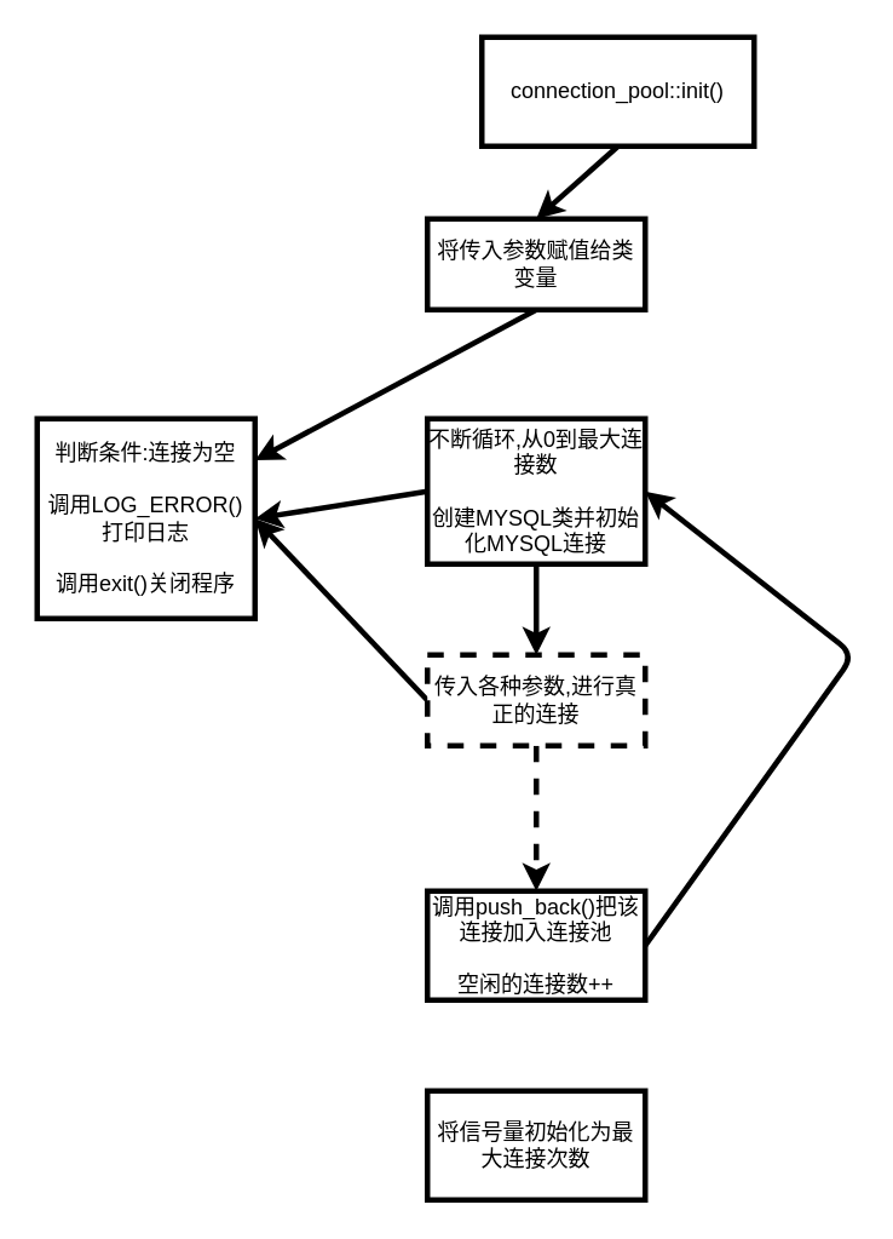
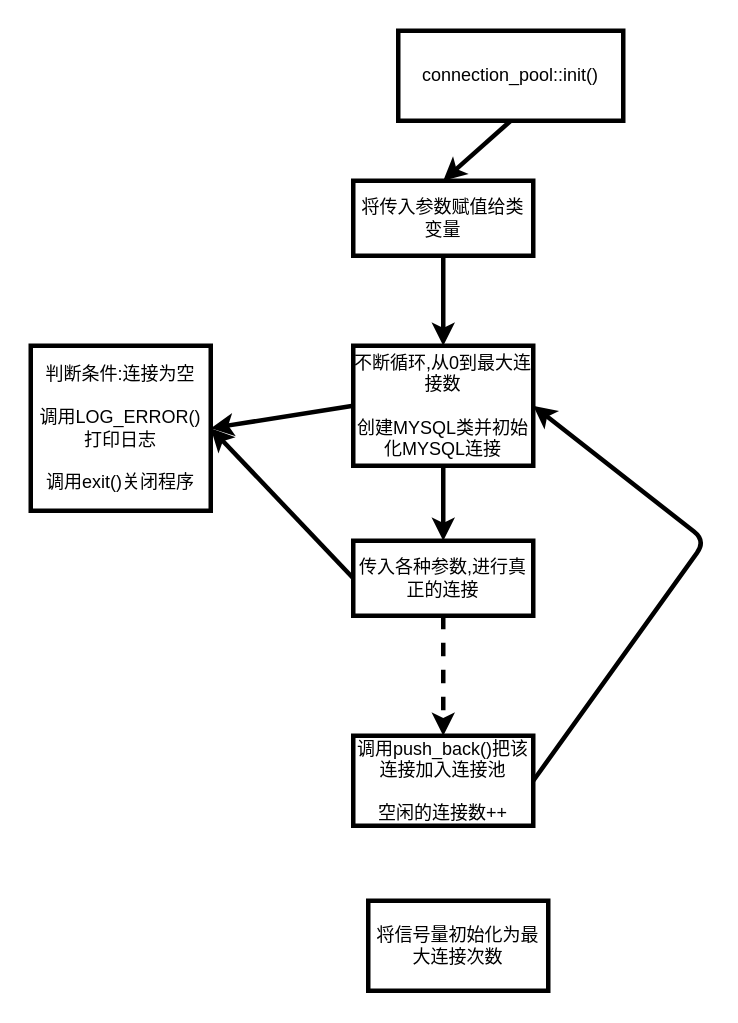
- <mxCell id="4" style="edgeStyle=none;html=1;exitX=0.5;exitY=1;exitDx=0;exitDy=0;strokeColor=#000000;strokeWidth=3;" parent="1" source="5" target="9" edge="1"><mxGeometry relative="1" as="geometry" /></mxCell>
+ <mxCell id="4" style="edgeStyle=none;html=1;exitX=0.5;exitY=1;exitDx=0;exitDy=0;entryX=0.5;entryY=0;entryDx=0;entryDy=0;strokeColor=#000000;strokeWidth=3;" parent="1" source="5" target="8" edge="1"><mxGeometry relative="1" as="geometry" /></mxCell>
- <mxCell id="12" value="传入各种参数,进行真正的连接" style="whiteSpace=wrap;html=1;strokeColor=#000000;strokeWidth=3;dashed=1;" parent="1" vertex="1"><mxGeometry x="235" y="360" width="120" height="50" as="geometry" /></mxCell>
+ <mxCell id="12" value="传入各种参数,进行真正的连接" style="whiteSpace=wrap;html=1;strokeColor=#000000;strokeWidth=3;" parent="1" vertex="1"><mxGeometry x="235" y="360" width="120" height="50" as="geometry" /></mxCell>
- <mxCell id="15" value="将信号量初始化为最大连接次数" style="whiteSpace=wrap;html=1;strokeColor=#000000;strokeWidth=3;" parent="1" vertex="1"><mxGeometry x="235" y="600" width="120" height="60" as="geometry" /></mxCell>
+ <mxCell id="15" value="将信号量初始化为最大连接次数" style="whiteSpace=wrap;html=1;strokeColor=#000000;strokeWidth=3;" parent="1" vertex="1"><mxGeometry x="245" y="600" width="120" height="60" as="geometry" /></mxCell>
